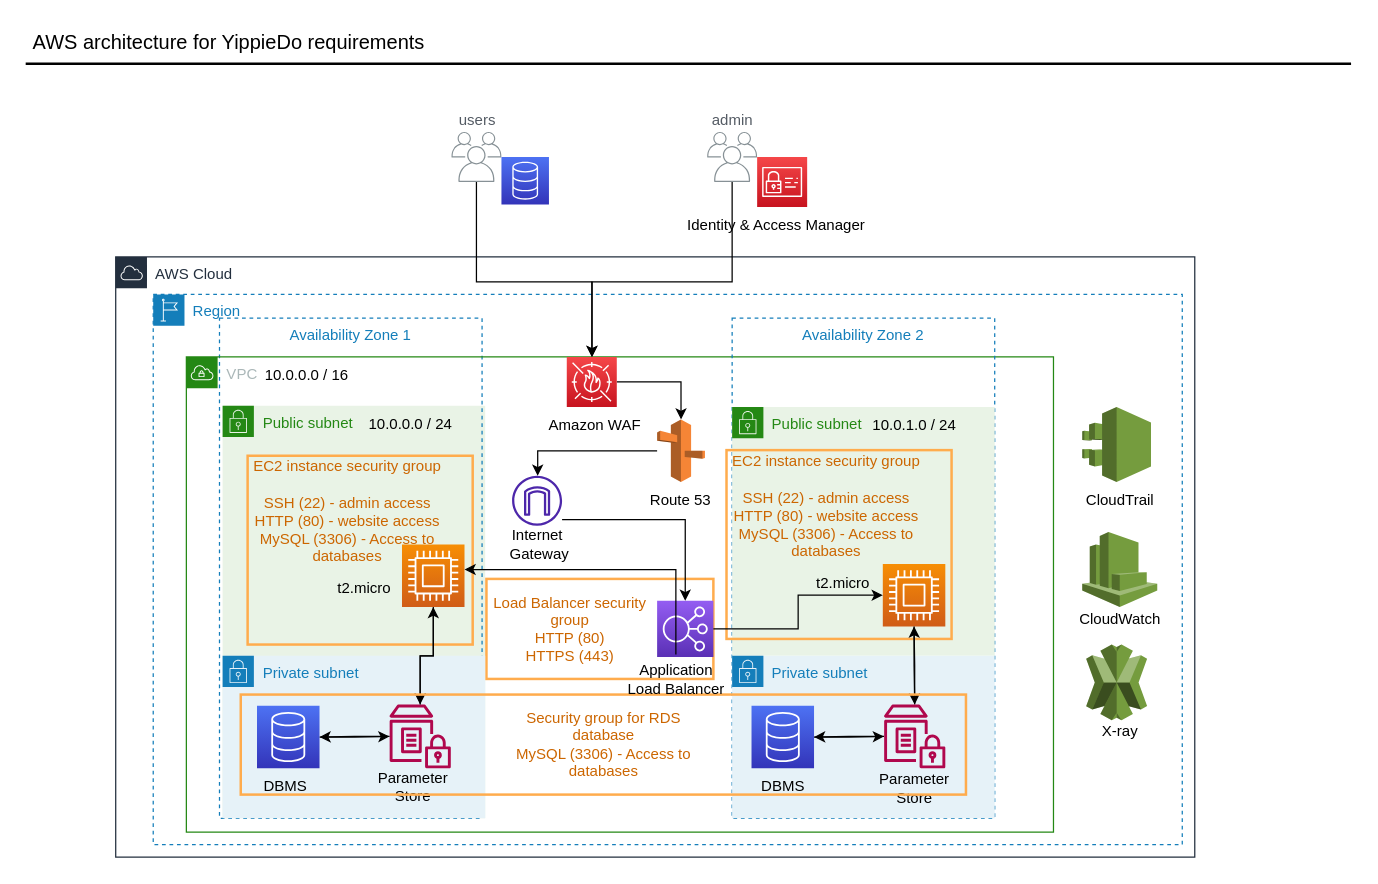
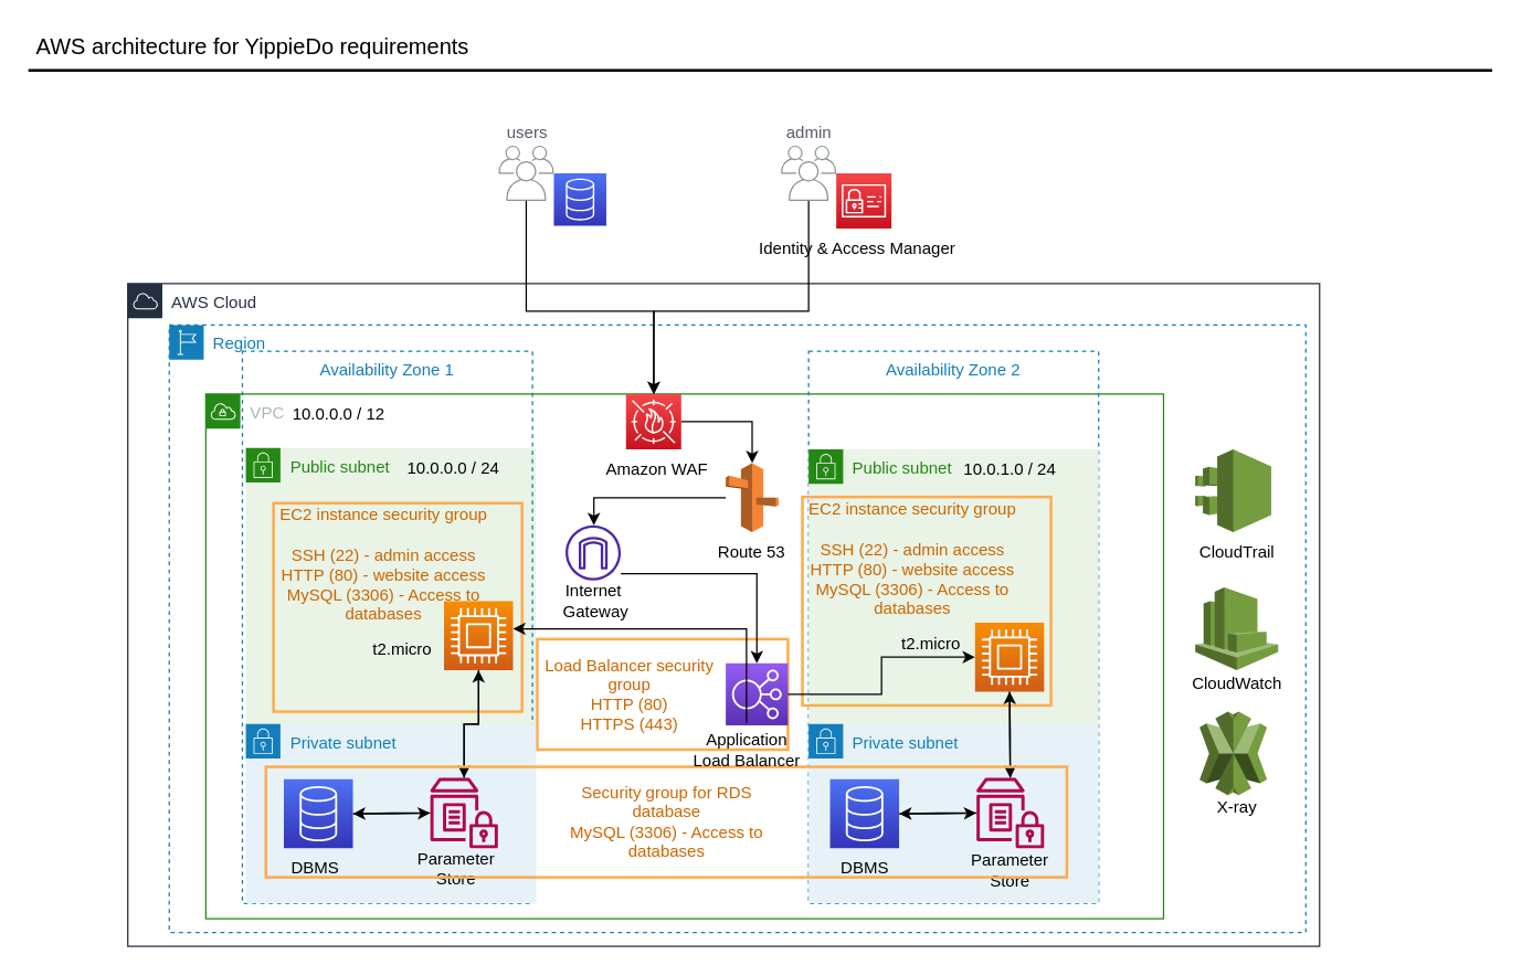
- <mxCell id="46" value="10.0.0.0 / 16" style="text;html=1;strokeColor=none;fillColor=none;align=center;verticalAlign=middle;whiteSpace=wrap;rounded=0;" vertex="1" parent="3"><mxGeometry x="83" y="50" width="80" height="30" as="geometry" /></mxCell>
+ <mxCell id="46" value="10.0.0.0 / 12" style="text;html=1;strokeColor=none;fillColor=none;align=center;verticalAlign=middle;whiteSpace=wrap;rounded=0;" vertex="1" parent="3"><mxGeometry x="83" y="50" width="80" height="30" as="geometry" /></mxCell>
